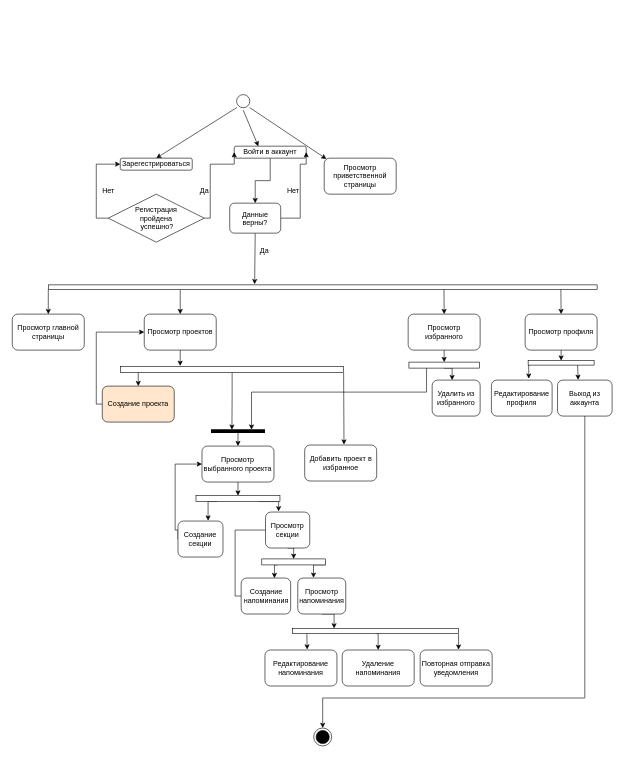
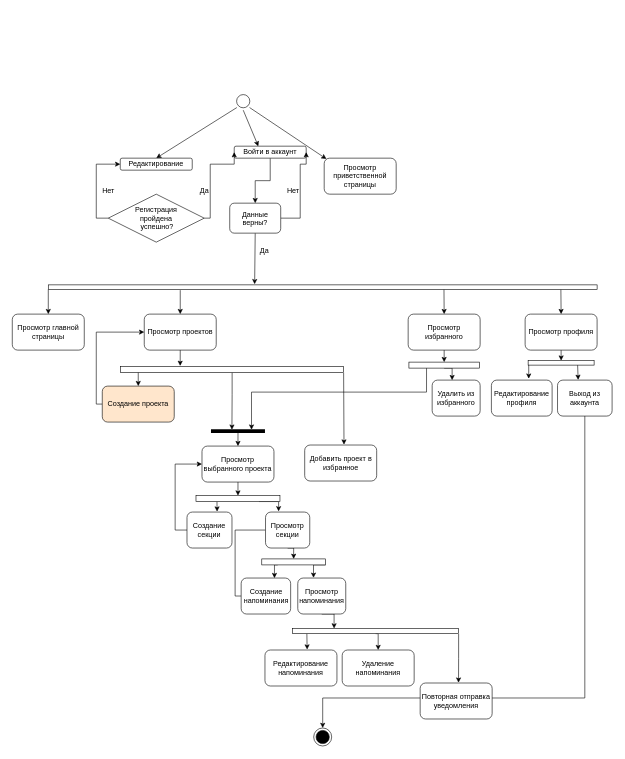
- <mxCell id="6" value="&lt;div&gt;Зарегестрироваться&lt;/div&gt;" style="rounded=1;whiteSpace=wrap;html=1;" vertex="1" parent="1"><mxGeometry x="200" y="263" width="120" height="20" as="geometry" /></mxCell>
+ <mxCell id="6" value="&lt;div&gt;Редактирование&lt;/div&gt;" style="rounded=1;whiteSpace=wrap;html=1;" vertex="1" parent="1"><mxGeometry x="200" y="263" width="120" height="20" as="geometry" /></mxCell>
- <mxCell id="44" value="Создание секции" style="rounded=1;whiteSpace=wrap;html=1;" vertex="1" parent="1"><mxGeometry x="296.25" y="868" width="75" height="60" as="geometry" /></mxCell>
+ <mxCell id="44" value="Создание секции" style="rounded=1;whiteSpace=wrap;html=1;" vertex="1" parent="1"><mxGeometry x="311.25" y="853" width="75" height="60" as="geometry" /></mxCell>
- <mxCell id="74" value="&lt;div&gt;Повторная отправка уведомления&lt;/div&gt;" style="rounded=1;whiteSpace=wrap;html=1;" vertex="1" parent="1"><mxGeometry x="700" y="1083" width="120" height="60" as="geometry" /></mxCell>
+ <mxCell id="74" value="&lt;div&gt;Повторная отправка уведомления&lt;/div&gt;" style="rounded=1;whiteSpace=wrap;html=1;" vertex="1" parent="1"><mxGeometry x="700" y="1138" width="120" height="60" as="geometry" /></mxCell>
